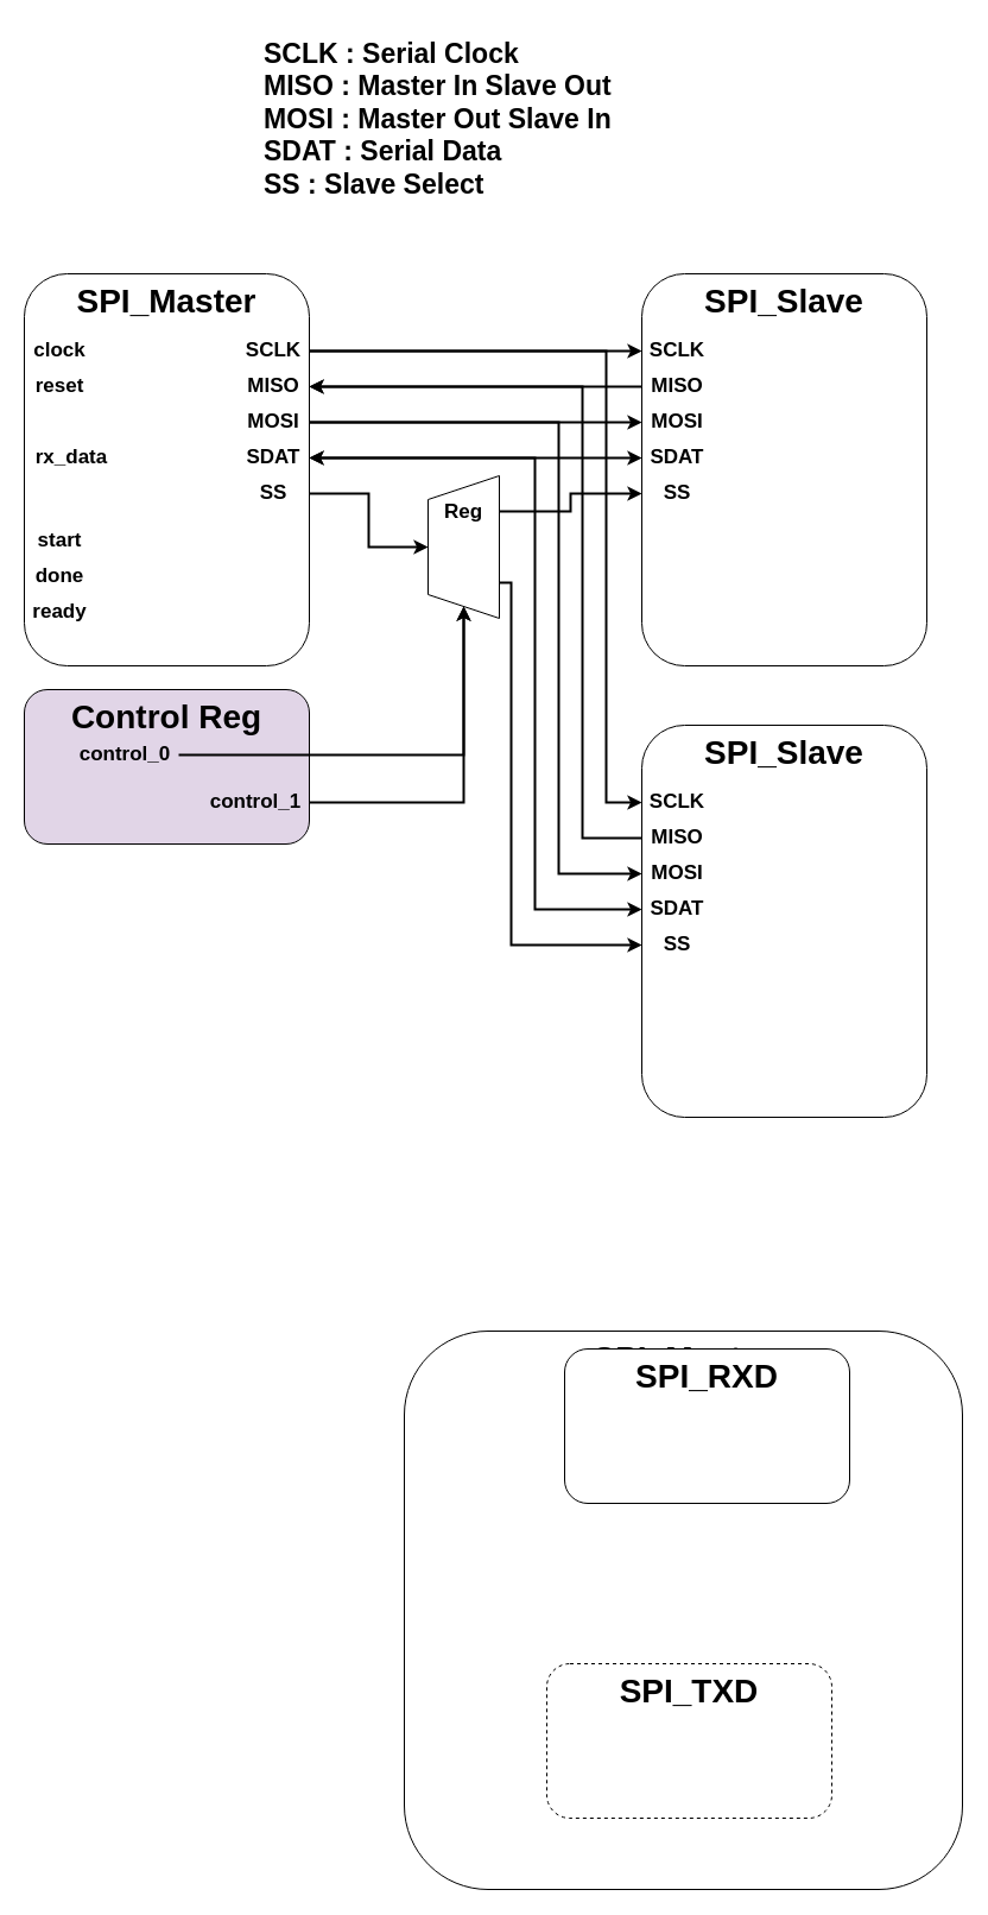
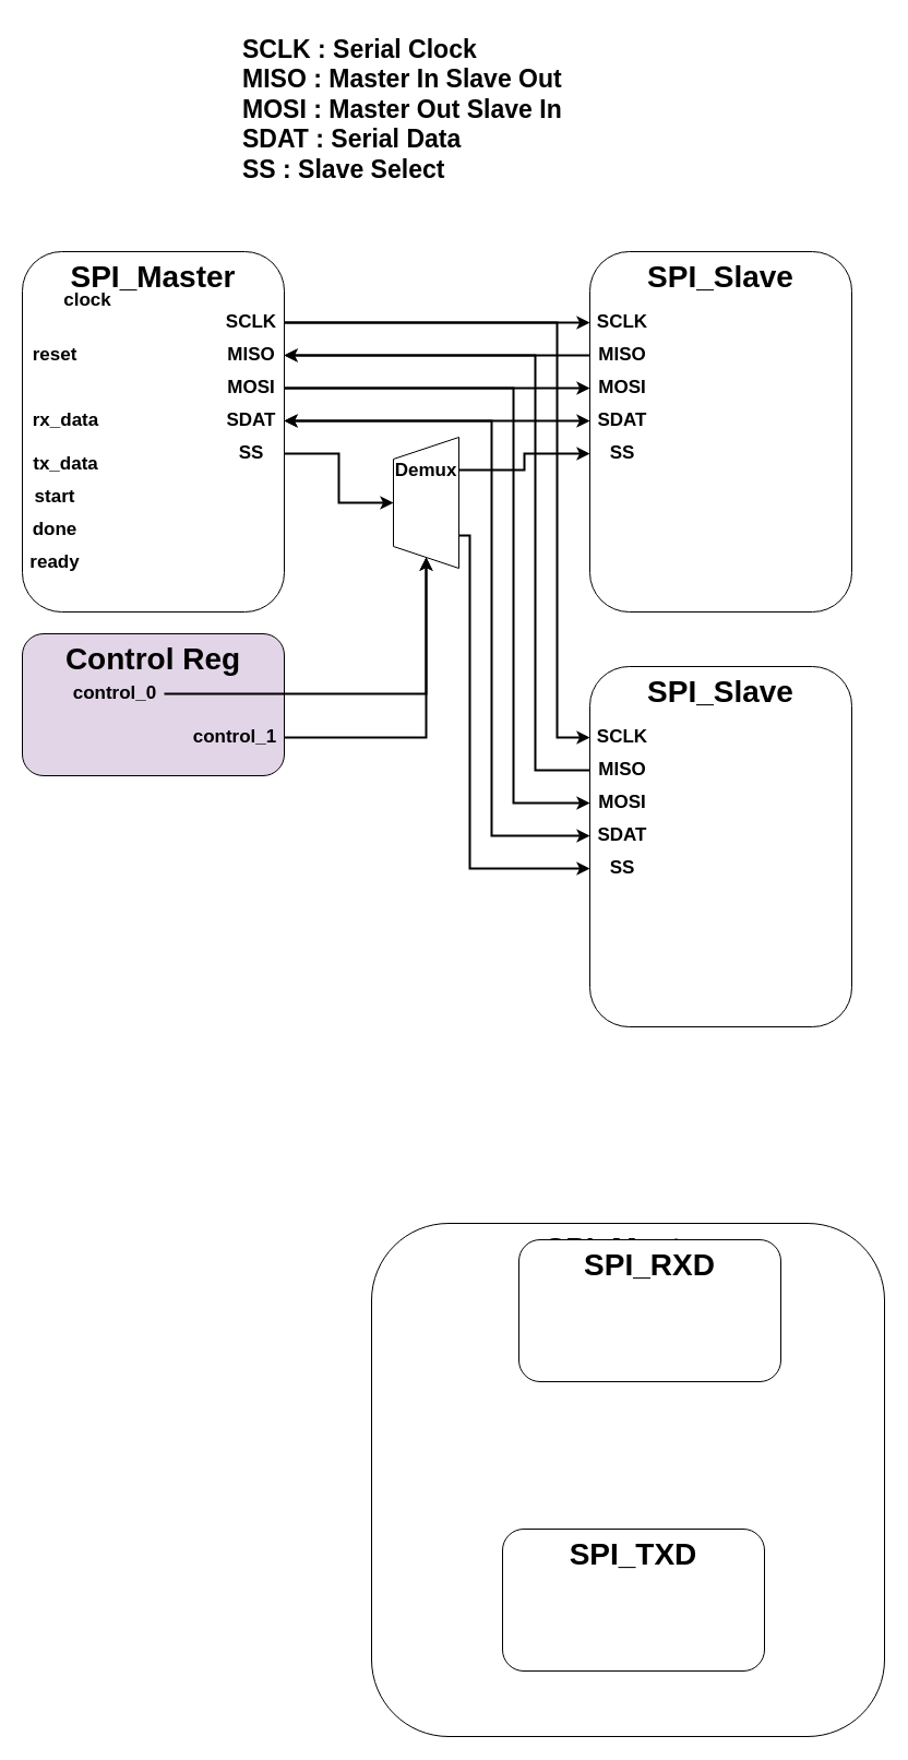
- <mxCell id="16" value="&lt;font style=&quot;font-size: 17px;&quot;&gt;&lt;b style=&quot;&quot;&gt;clock&lt;/b&gt;&lt;/font&gt;" style="text;html=1;align=center;verticalAlign=middle;whiteSpace=wrap;rounded=0;" vertex="1" parent="1"><mxGeometry x="20" y="280" width="60" height="30" as="geometry" /></mxCell>
+ <mxCell id="16" value="&lt;font style=&quot;font-size: 17px;&quot;&gt;&lt;b style=&quot;&quot;&gt;clock&lt;/b&gt;&lt;/font&gt;" style="text;html=1;align=center;verticalAlign=middle;whiteSpace=wrap;rounded=0;" vertex="1" parent="1"><mxGeometry x="50" y="260" width="60" height="30" as="geometry" /></mxCell>
+ <mxCell id="42" value="&lt;font style=&quot;font-size: 17px;&quot;&gt;&lt;b style=&quot;&quot;&gt;tx_data&lt;/b&gt;&lt;/font&gt;" style="text;html=1;align=center;verticalAlign=middle;whiteSpace=wrap;rounded=0;" vertex="1" parent="1"><mxGeometry x="20" y="410" width="80" height="30" as="geometry" /></mxCell>
- <mxCell id="27" value="&lt;font style=&quot;font-size: 17px;&quot;&gt;&lt;b style=&quot;&quot;&gt;Reg&lt;/b&gt;&lt;/font&gt;" style="text;html=1;align=center;verticalAlign=middle;whiteSpace=wrap;rounded=0;" vertex="1" parent="1"><mxGeometry x="360" y="416" width="60" height="30" as="geometry" /></mxCell>
+ <mxCell id="27" value="&lt;font style=&quot;font-size: 17px;&quot;&gt;&lt;b style=&quot;&quot;&gt;Demux&lt;/b&gt;&lt;/font&gt;" style="text;html=1;align=center;verticalAlign=middle;whiteSpace=wrap;rounded=0;" vertex="1" parent="1"><mxGeometry x="360" y="416" width="60" height="30" as="geometry" /></mxCell>
- <mxCell id="48" value="&lt;b&gt;&lt;font style=&quot;font-size: 28px;&quot;&gt;SPI_TXD&lt;/font&gt;&lt;/b&gt;" style="rounded=1;whiteSpace=wrap;html=1;verticalAlign=top;dashed=1;" vertex="1" parent="1"><mxGeometry x="460" y="1400" width="240" height="130" as="geometry" /></mxCell>
+ <mxCell id="48" value="&lt;b&gt;&lt;font style=&quot;font-size: 28px;&quot;&gt;SPI_TXD&lt;/font&gt;&lt;/b&gt;" style="rounded=1;whiteSpace=wrap;html=1;verticalAlign=top;" vertex="1" parent="1"><mxGeometry x="460" y="1400" width="240" height="130" as="geometry" /></mxCell>
